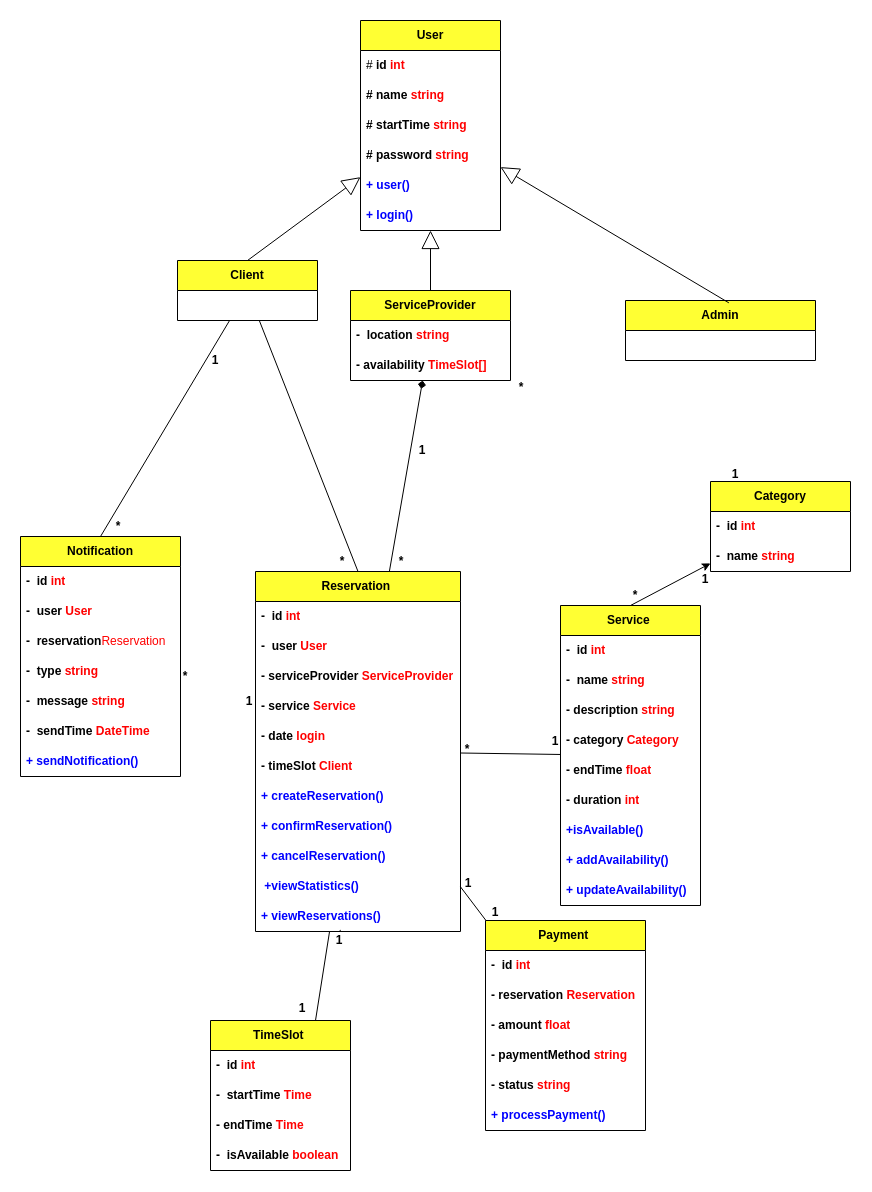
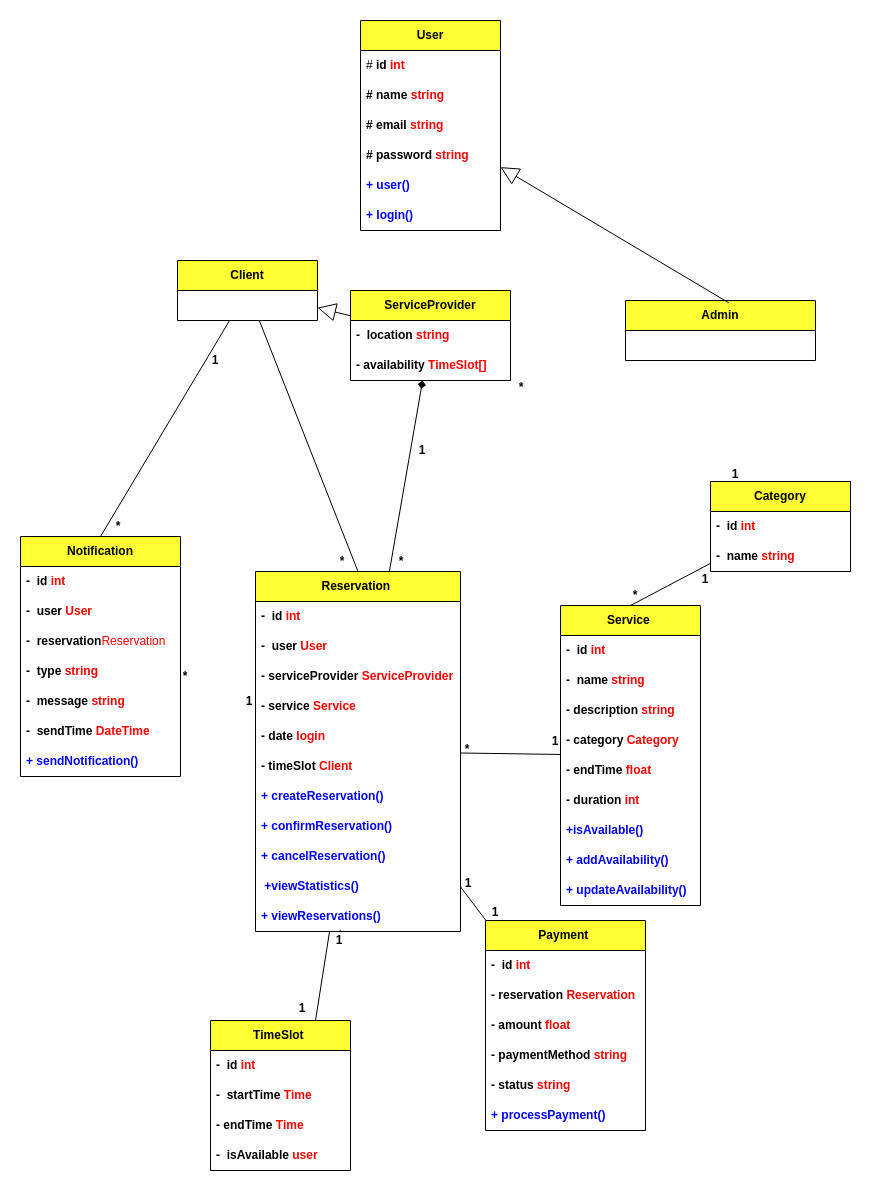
- <mxCell id="5" value="&lt;b&gt;# startTime &lt;font style=&quot;color: rgb(255, 0, 0);&quot;&gt;string&lt;/font&gt;&lt;/b&gt;" style="text;strokeColor=none;fillColor=none;align=left;verticalAlign=middle;spacingLeft=4;spacingRight=4;overflow=hidden;points=[[0,0.5],[1,0.5]];portConstraint=eastwest;rotatable=0;whiteSpace=wrap;html=1;" parent="2" vertex="1"><mxGeometry y="90" width="140" height="30" as="geometry" /></mxCell>
+ <mxCell id="5" value="&lt;b&gt;# email &lt;font style=&quot;color: rgb(255, 0, 0);&quot;&gt;string&lt;/font&gt;&lt;/b&gt;" style="text;strokeColor=none;fillColor=none;align=left;verticalAlign=middle;spacingLeft=4;spacingRight=4;overflow=hidden;points=[[0,0.5],[1,0.5]];portConstraint=eastwest;rotatable=0;whiteSpace=wrap;html=1;" parent="2" vertex="1"><mxGeometry y="90" width="140" height="30" as="geometry" /></mxCell>
- <mxCell id="77" value="" style="endArrow=block;endSize=16;endFill=0;html=1;rounded=0;exitX=0.5;exitY=0;exitDx=0;exitDy=0;" parent="1" source="9" target="2" edge="1"><mxGeometry width="160" relative="1" as="geometry"><mxPoint x="300" y="200" as="sourcePoint" /><mxPoint x="460" y="200" as="targetPoint" /></mxGeometry></mxCell>
- <mxCell id="78" value="" style="endArrow=block;endSize=16;endFill=0;html=1;rounded=0;" parent="1" source="10" target="2" edge="1"><mxGeometry width="160" relative="1" as="geometry"><mxPoint x="242" y="270" as="sourcePoint" /><mxPoint x="370" y="183" as="targetPoint" /></mxGeometry></mxCell>
+ <mxCell id="78" value="" style="endArrow=block;endSize=16;endFill=0;html=1;rounded=0;" parent="1" source="10" target="9" edge="1"><mxGeometry width="160" relative="1" as="geometry"><mxPoint x="242" y="270" as="sourcePoint" /><mxPoint x="370" y="183" as="targetPoint" /></mxGeometry></mxCell>
- <mxCell id="83" value="" style="endArrow=classic;html=1;rounded=0;exitX=0.5;exitY=0;exitDx=0;exitDy=0;" parent="1" source="14" target="55" edge="1"><mxGeometry width="50" height="50" relative="1" as="geometry"><mxPoint x="330" y="480" as="sourcePoint" /><mxPoint x="380" y="430" as="targetPoint" /></mxGeometry></mxCell>
+ <mxCell id="83" value="" style="endArrow=none;html=1;rounded=0;exitX=0.5;exitY=0;exitDx=0;exitDy=0;" parent="1" source="14" target="55" edge="1"><mxGeometry width="50" height="50" relative="1" as="geometry"><mxPoint x="330" y="480" as="sourcePoint" /><mxPoint x="380" y="430" as="targetPoint" /></mxGeometry></mxCell>
- <mxCell id="40" value="&lt;b&gt;-&amp;nbsp; isAvailable&amp;nbsp;&lt;font style=&quot;color: rgb(255, 0, 0);&quot;&gt;boolean&lt;/font&gt;&lt;/b&gt;" style="text;strokeColor=none;fillColor=none;align=left;verticalAlign=middle;spacingLeft=4;spacingRight=4;overflow=hidden;points=[[0,0.5],[1,0.5]];portConstraint=eastwest;rotatable=0;whiteSpace=wrap;html=1;" parent="36" vertex="1"><mxGeometry y="120" width="140" height="30" as="geometry" /></mxCell>
+ <mxCell id="40" value="&lt;b&gt;-&amp;nbsp; isAvailable&amp;nbsp;&lt;font style=&quot;color: rgb(255, 0, 0);&quot;&gt;user&lt;/font&gt;&lt;/b&gt;" style="text;strokeColor=none;fillColor=none;align=left;verticalAlign=middle;spacingLeft=4;spacingRight=4;overflow=hidden;points=[[0,0.5],[1,0.5]];portConstraint=eastwest;rotatable=0;whiteSpace=wrap;html=1;" parent="36" vertex="1"><mxGeometry y="120" width="140" height="30" as="geometry" /></mxCell>
